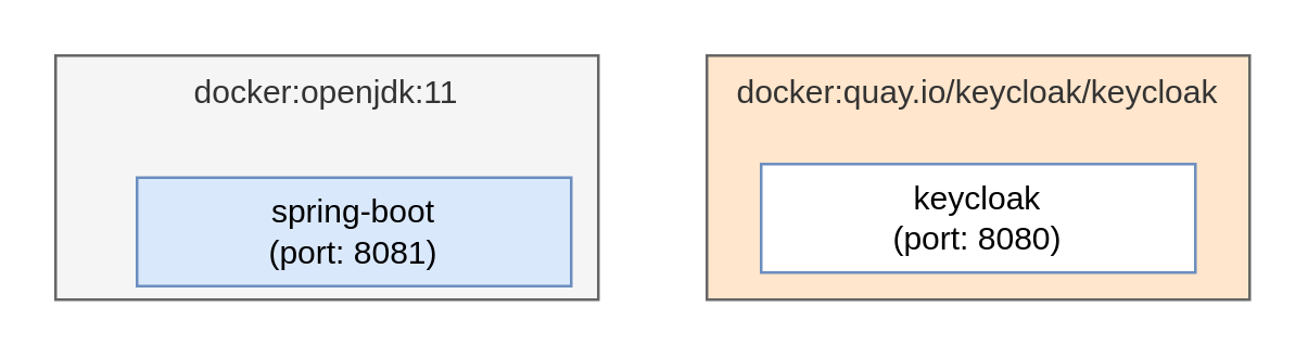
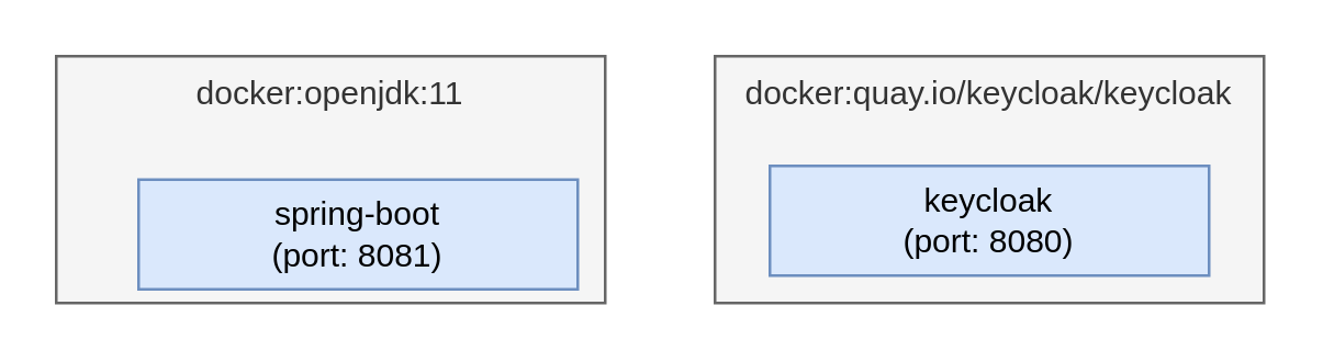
- <mxCell id="3" value="docker:quay.io/keycloak/keycloak" style="rounded=0;whiteSpace=wrap;html=1;fillColor=#ffe6cc;fontColor=#333333;strokeColor=#666666;verticalAlign=top;" parent="1" vertex="1"><mxGeometry x="260" y="20" width="200" height="90" as="geometry" /></mxCell>
+ <mxCell id="3" value="docker:quay.io/keycloak/keycloak" style="rounded=0;whiteSpace=wrap;html=1;fillColor=#f5f5f5;fontColor=#333333;strokeColor=#666666;verticalAlign=top;" parent="1" vertex="1"><mxGeometry x="260" y="20" width="200" height="90" as="geometry" /></mxCell>
- <mxCell id="5" value="keycloak&lt;br&gt;(port: 8080)" style="rounded=0;whiteSpace=wrap;html=1;fillColor=#ffffff;strokeColor=#6c8ebf;fontStyle=0;" parent="1" vertex="1"><mxGeometry x="280" y="60" width="160" height="40" as="geometry" /></mxCell>
+ <mxCell id="5" value="keycloak&lt;br&gt;(port: 8080)" style="rounded=0;whiteSpace=wrap;html=1;fillColor=#dae8fc;strokeColor=#6c8ebf;fontStyle=0" parent="1" vertex="1"><mxGeometry x="280" y="60" width="160" height="40" as="geometry" /></mxCell>
